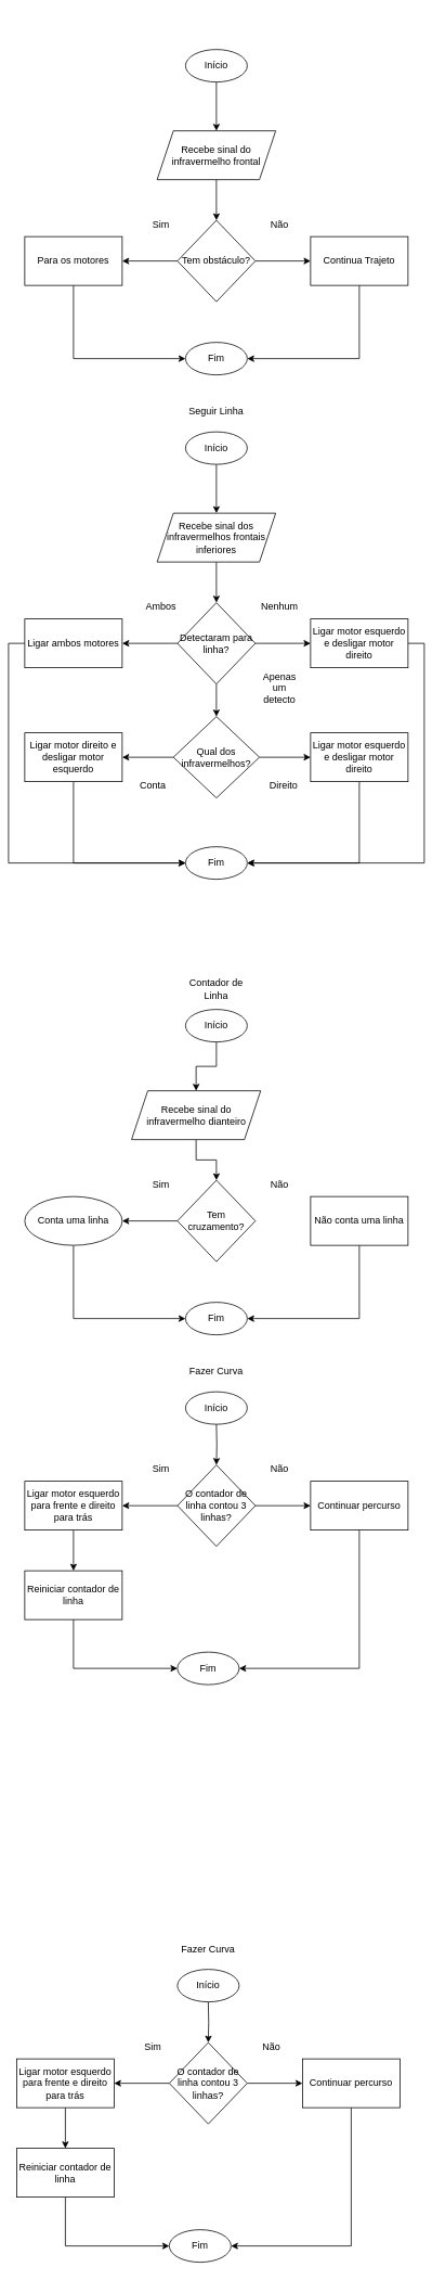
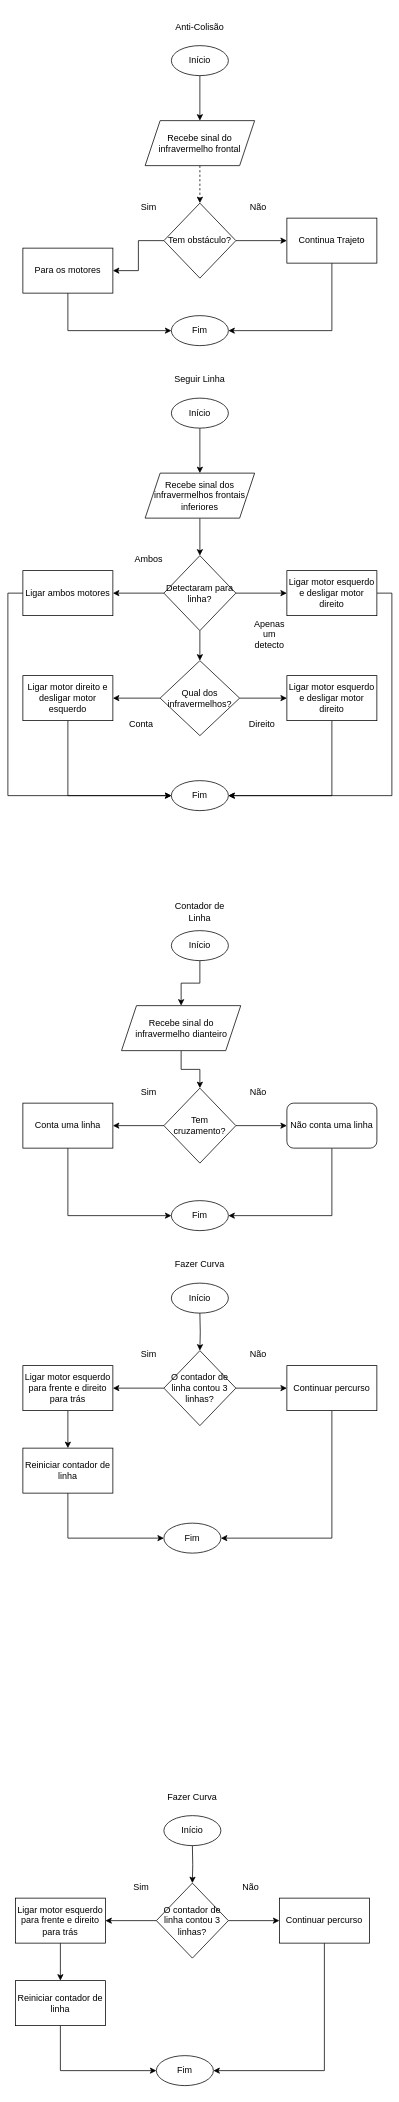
+ <mxCell id="4" value="Anti-Colisão" style="text;html=1;align=center;verticalAlign=middle;whiteSpace=wrap;rounded=0;" parent="1" vertex="1"><mxGeometry x="228" y="20" width="76" height="30" as="geometry" /></mxCell>
- <mxCell id="5" value="" style="edgeStyle=orthogonalEdgeStyle;rounded=0;orthogonalLoop=1;jettySize=auto;html=1;" parent="1" source="6" target="9" edge="1"><mxGeometry relative="1" as="geometry" /></mxCell>
+ <mxCell id="5" value="" style="edgeStyle=orthogonalEdgeStyle;rounded=0;orthogonalLoop=1;jettySize=auto;html=1;dashed=1;" parent="1" source="6" target="9" edge="1"><mxGeometry relative="1" as="geometry" /></mxCell>
- <mxCell id="11" value="Para os motores" style="whiteSpace=wrap;html=1;" parent="1" vertex="1"><mxGeometry x="30" y="290" width="120" height="60" as="geometry" /></mxCell>
+ <mxCell id="11" value="Para os motores" style="whiteSpace=wrap;html=1;" parent="1" vertex="1"><mxGeometry x="30" y="330" width="120" height="60" as="geometry" /></mxCell>
- <mxCell id="31" value="Nenhum" style="text;html=1;align=center;verticalAlign=middle;whiteSpace=wrap;rounded=0;" parent="1" vertex="1"><mxGeometry x="314" y="730" width="60" height="30" as="geometry" /></mxCell>
- <mxCell id="33" value="Apenas um detecto" style="text;html=1;align=center;verticalAlign=middle;whiteSpace=wrap;rounded=0;" parent="1" vertex="1"><mxGeometry x="314" y="830" width="60" height="30" as="geometry" /></mxCell>
+ <mxCell id="33" value="Apenas um detecto" style="text;html=1;align=center;verticalAlign=middle;whiteSpace=wrap;rounded=0;" parent="1" vertex="1"><mxGeometry x="329" y="830" width="60" height="30" as="geometry" /></mxCell>
- <mxCell id="52" value="Conta uma linha" style="ellipse;whiteSpace=wrap;html=1;" parent="1" vertex="1"><mxGeometry x="30" y="1470" width="120" height="60" as="geometry" /></mxCell>
+ <mxCell id="52" value="Conta uma linha" style="whiteSpace=wrap;html=1;" parent="1" vertex="1"><mxGeometry x="30" y="1470" width="120" height="60" as="geometry" /></mxCell>
+ <mxCell id="49" value="" style="edgeStyle=orthogonalEdgeStyle;rounded=0;orthogonalLoop=1;jettySize=auto;html=1;" parent="1" source="50" target="54" edge="1"><mxGeometry relative="1" as="geometry" /></mxCell>
- <mxCell id="54" value="Não conta uma linha" style="whiteSpace=wrap;html=1;" parent="1" vertex="1"><mxGeometry x="382" y="1470" width="120" height="60" as="geometry" /></mxCell>
+ <mxCell id="54" value="Não conta uma linha" style="whiteSpace=wrap;html=1;rounded=1;" parent="1" vertex="1"><mxGeometry x="382" y="1470" width="120" height="60" as="geometry" /></mxCell>
